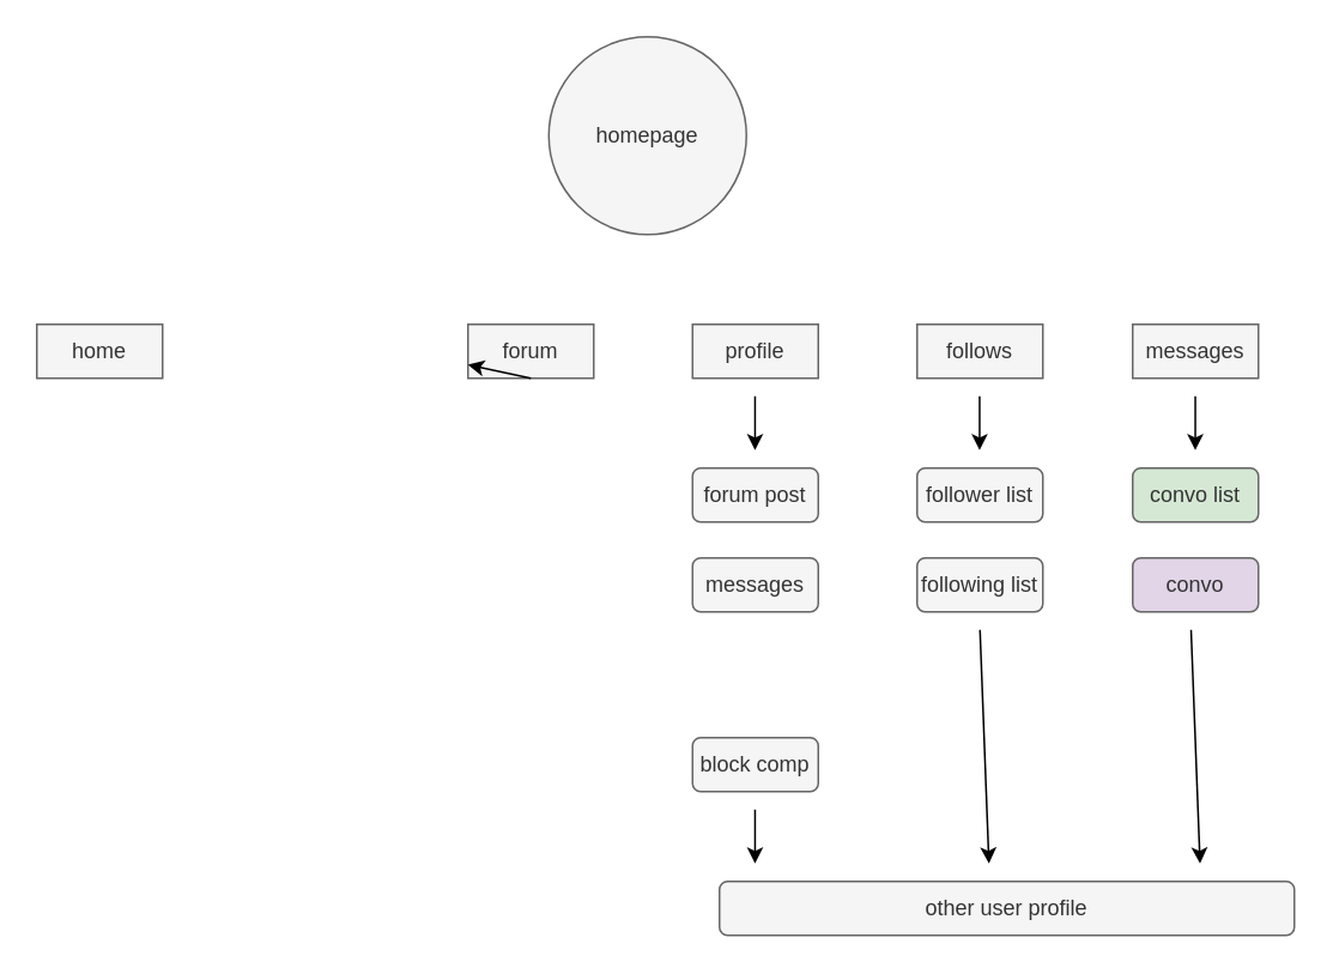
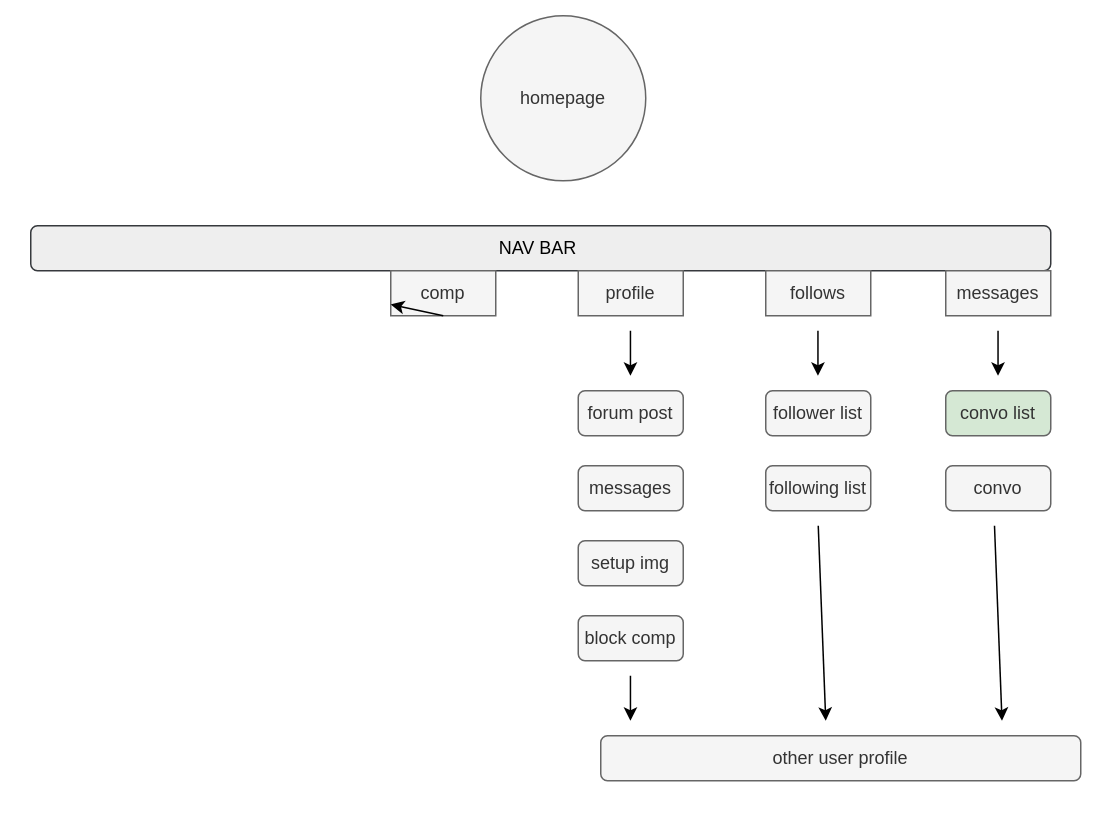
- <mxCell id="2" value="homepage" style="ellipse;whiteSpace=wrap;html=1;fillColor=#f5f5f5;fontColor=#333333;strokeColor=#666666;" parent="1" vertex="1"><mxGeometry x="305" y="20" width="110" height="110" as="geometry" /></mxCell>
+ <mxCell id="2" value="homepage" style="ellipse;whiteSpace=wrap;html=1;fillColor=#f5f5f5;fontColor=#333333;strokeColor=#666666;" parent="1" vertex="1"><mxGeometry x="320" y="10" width="110" height="110" as="geometry" /></mxCell>
+ <mxCell id="6" value="&lt;font color=&quot;#000000&quot;&gt;NAV BAR&amp;nbsp;&lt;/font&gt;" style="whiteSpace=wrap;html=1;fillColor=#eeeeee;strokeColor=#36393d;rounded=1;" vertex="1" parent="1"><mxGeometry x="20" y="150" width="680" height="30" as="geometry" /></mxCell>
- <mxCell id="11" value="home" style="whiteSpace=wrap;html=1;fillColor=#f5f5f5;fontColor=#333333;strokeColor=#666666;" vertex="1" parent="1"><mxGeometry x="20" y="180" width="70" height="30" as="geometry" /></mxCell>
- <mxCell id="10" value="forum" style="whiteSpace=wrap;html=1;fillColor=#f5f5f5;fontColor=#333333;strokeColor=#666666;" vertex="1" parent="1"><mxGeometry x="260" y="180" width="70" height="30" as="geometry" /></mxCell>
+ <mxCell id="10" value="comp" style="whiteSpace=wrap;html=1;fillColor=#f5f5f5;fontColor=#333333;strokeColor=#666666;" vertex="1" parent="1"><mxGeometry x="260" y="180" width="70" height="30" as="geometry" /></mxCell>
- <mxCell id="16" value="convo" style="whiteSpace=wrap;html=1;fillColor=#e1d5e7;fontColor=#333333;strokeColor=#666666;rounded=1;" vertex="1" parent="1"><mxGeometry x="630" y="310" width="70" height="30" as="geometry" /></mxCell>
+ <mxCell id="16" value="convo" style="whiteSpace=wrap;html=1;fillColor=#f5f5f5;fontColor=#333333;strokeColor=#666666;rounded=1;" vertex="1" parent="1"><mxGeometry x="630" y="310" width="70" height="30" as="geometry" /></mxCell>
+ <mxCell id="5" value="setup img" style="whiteSpace=wrap;html=1;fillColor=#f5f5f5;fontColor=#333333;strokeColor=#666666;rounded=1;" vertex="1" parent="1"><mxGeometry x="385" y="360" width="70" height="30" as="geometry" /></mxCell>
